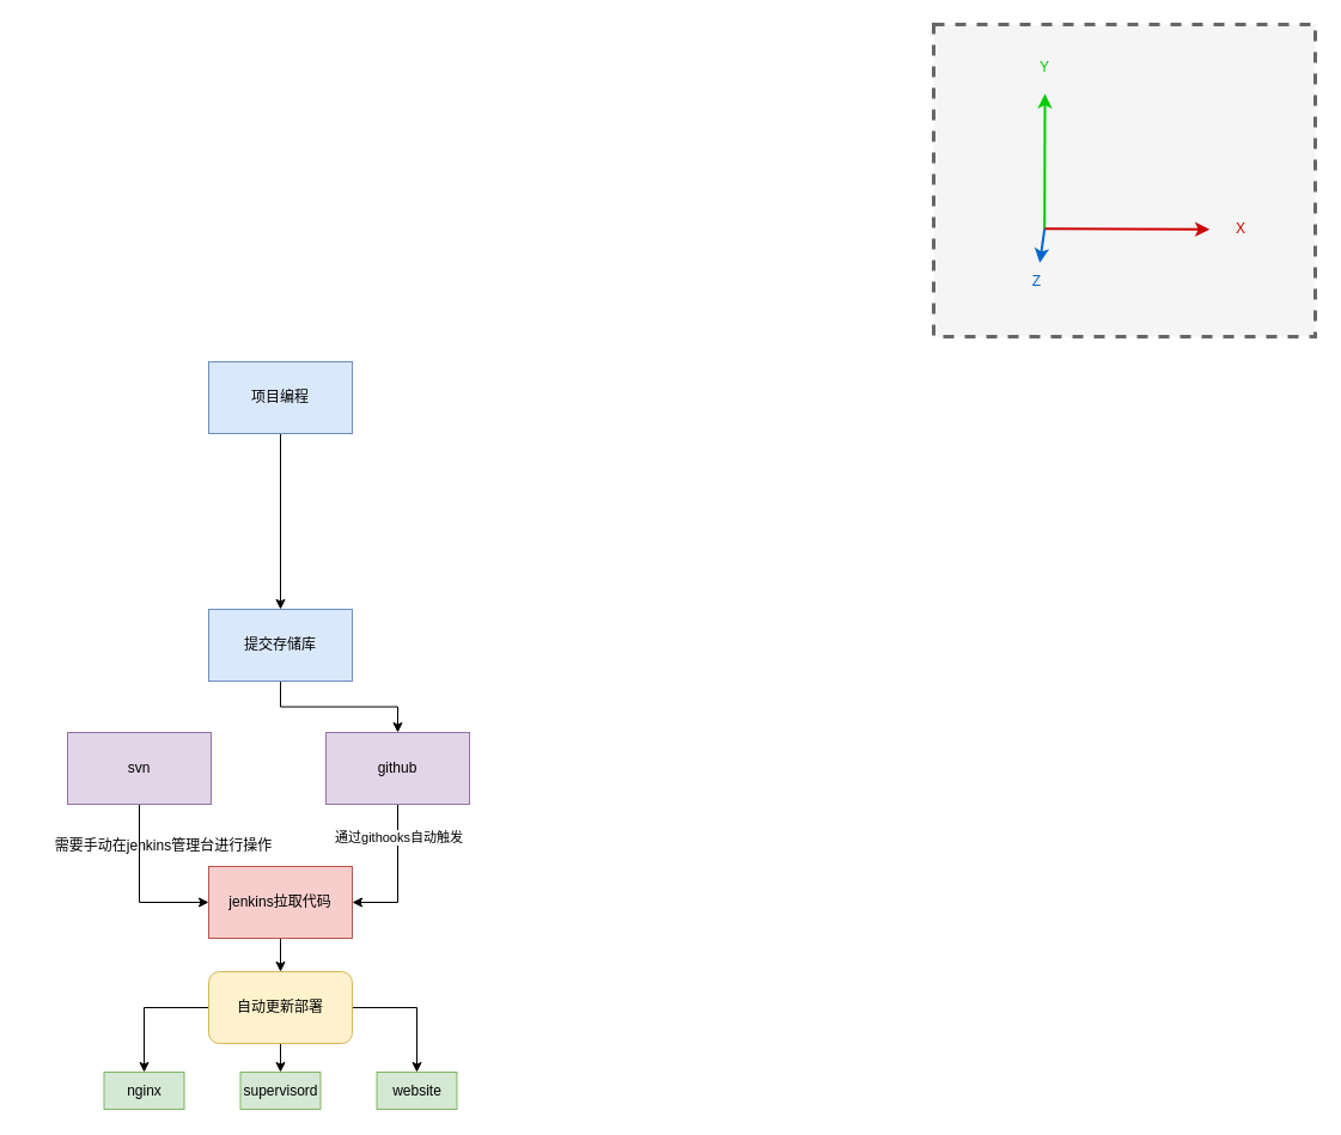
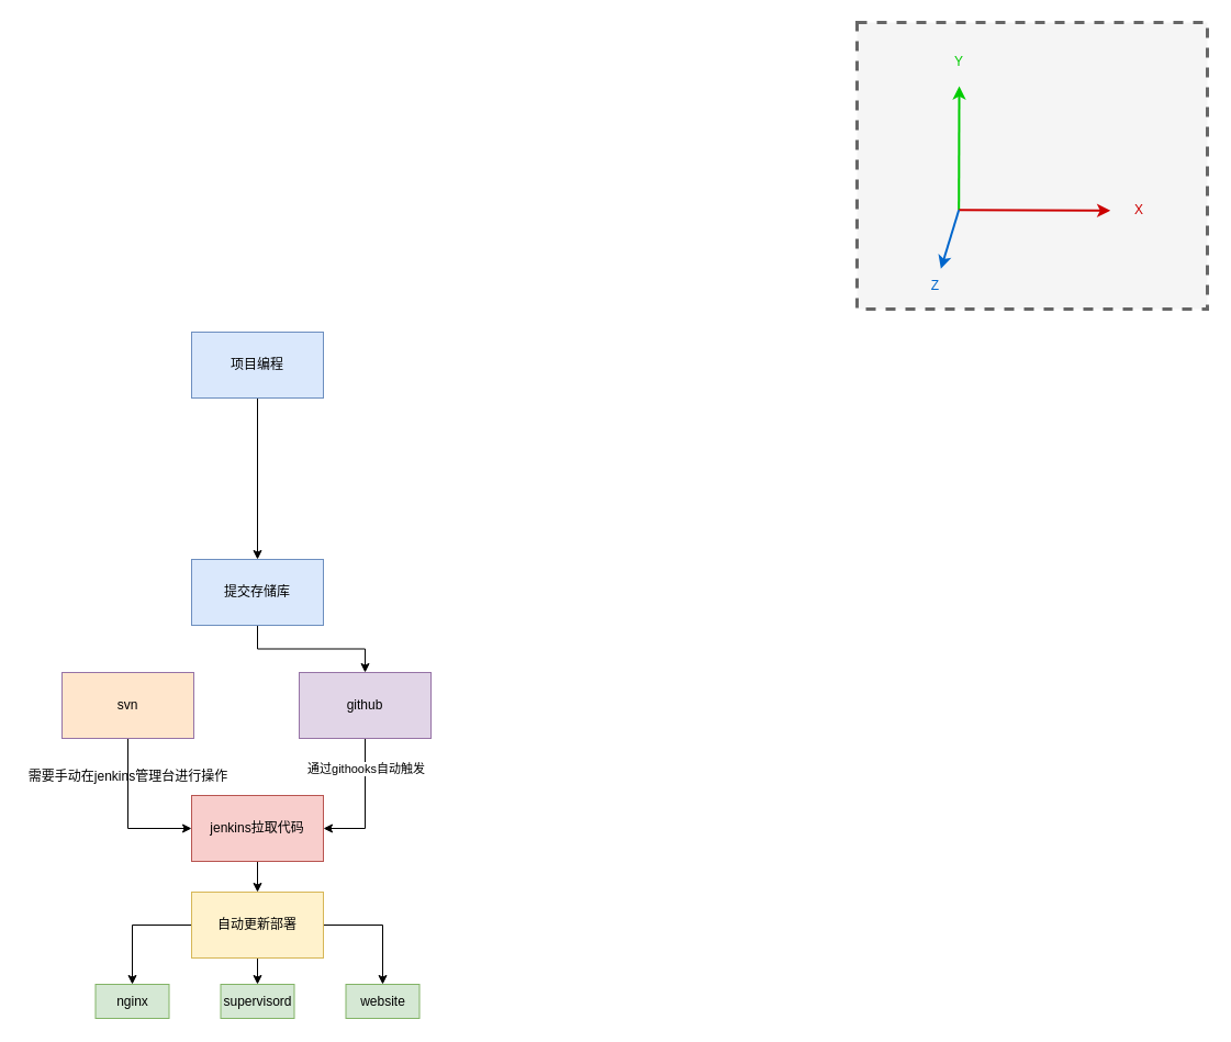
- <mxCell id="29" value="&lt;font color=&quot;#0066cc&quot;&gt;Z&lt;/font&gt;" style="text;html=1;strokeColor=none;fillColor=none;align=center;verticalAlign=middle;whiteSpace=wrap;rounded=0;strokeWidth=2;" parent="23" vertex="1"><mxGeometry x="15" y="185.301" width="39.224" height="30.699" as="geometry" /></mxCell>
+ <mxCell id="29" value="&lt;font color=&quot;#0066cc&quot;&gt;Z&lt;/font&gt;" style="text;html=1;strokeColor=none;fillColor=none;align=center;verticalAlign=middle;whiteSpace=wrap;rounded=0;strokeWidth=2;" parent="23" vertex="1"><mxGeometry y="210.301" width="39.224" height="30.699" as="geometry" /></mxCell>
- <mxCell id="7" value="svn" style="rounded=0;whiteSpace=wrap;html=1;fillColor=#e1d5e7;strokeColor=#9673a6;" parent="1" vertex="1"><mxGeometry x="56" y="612" width="120" height="60" as="geometry" /></mxCell>
+ <mxCell id="7" value="svn" style="rounded=0;whiteSpace=wrap;html=1;fillColor=#ffe6cc;strokeColor=#9673a6;" parent="1" vertex="1"><mxGeometry x="56" y="612" width="120" height="60" as="geometry" /></mxCell>
- <mxCell id="13" value="需要手动在jenkins管理台进行操作" style="text;html=1;strokeColor=none;fillColor=none;align=center;verticalAlign=middle;whiteSpace=wrap;rounded=0;" parent="1" vertex="1"><mxGeometry x="40.5" y="697" width="191" height="20" as="geometry" /></mxCell>
+ <mxCell id="13" value="需要手动在jenkins管理台进行操作" style="text;html=1;strokeColor=none;fillColor=none;align=center;verticalAlign=middle;whiteSpace=wrap;rounded=0;" parent="1" vertex="1"><mxGeometry x="20.5" y="697" width="191" height="20" as="geometry" /></mxCell>
- <mxCell id="17" value="自动更新部署" style="whiteSpace=wrap;html=1;fillColor=#fff2cc;strokeColor=#d6b656;rounded=1;" parent="1" vertex="1"><mxGeometry x="174" y="812" width="120" height="60" as="geometry" /></mxCell>
+ <mxCell id="17" value="自动更新部署" style="rounded=0;whiteSpace=wrap;html=1;fillColor=#fff2cc;strokeColor=#d6b656;" parent="1" vertex="1"><mxGeometry x="174" y="812" width="120" height="60" as="geometry" /></mxCell>
